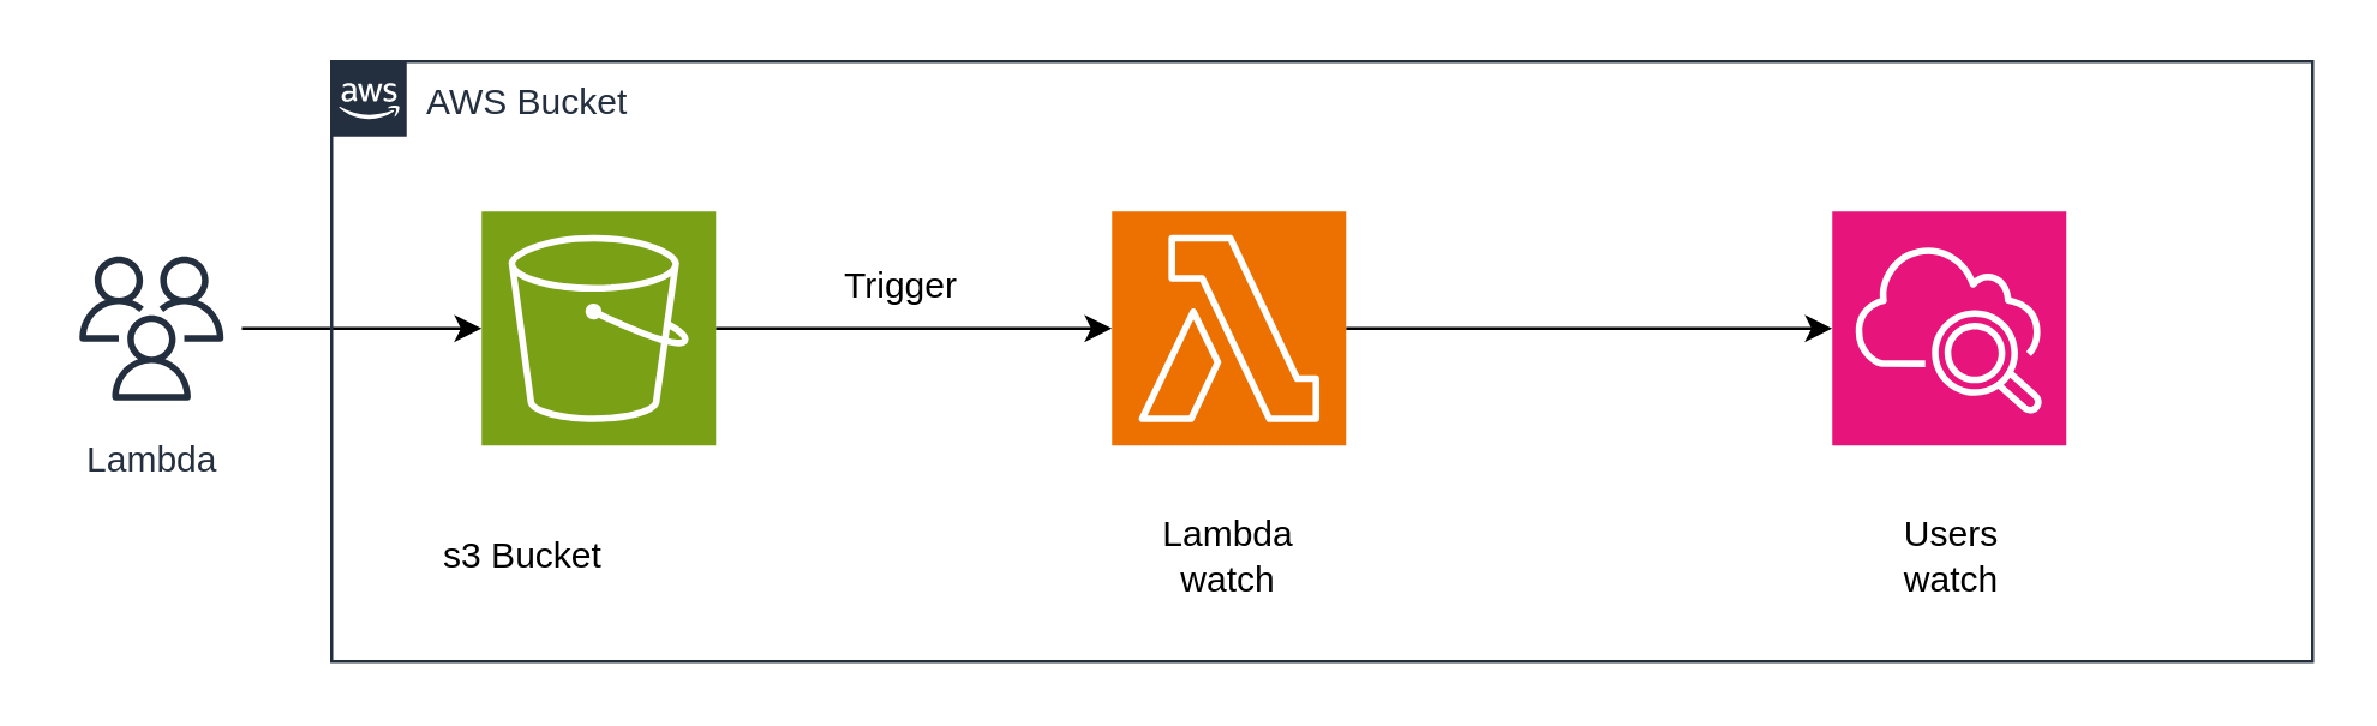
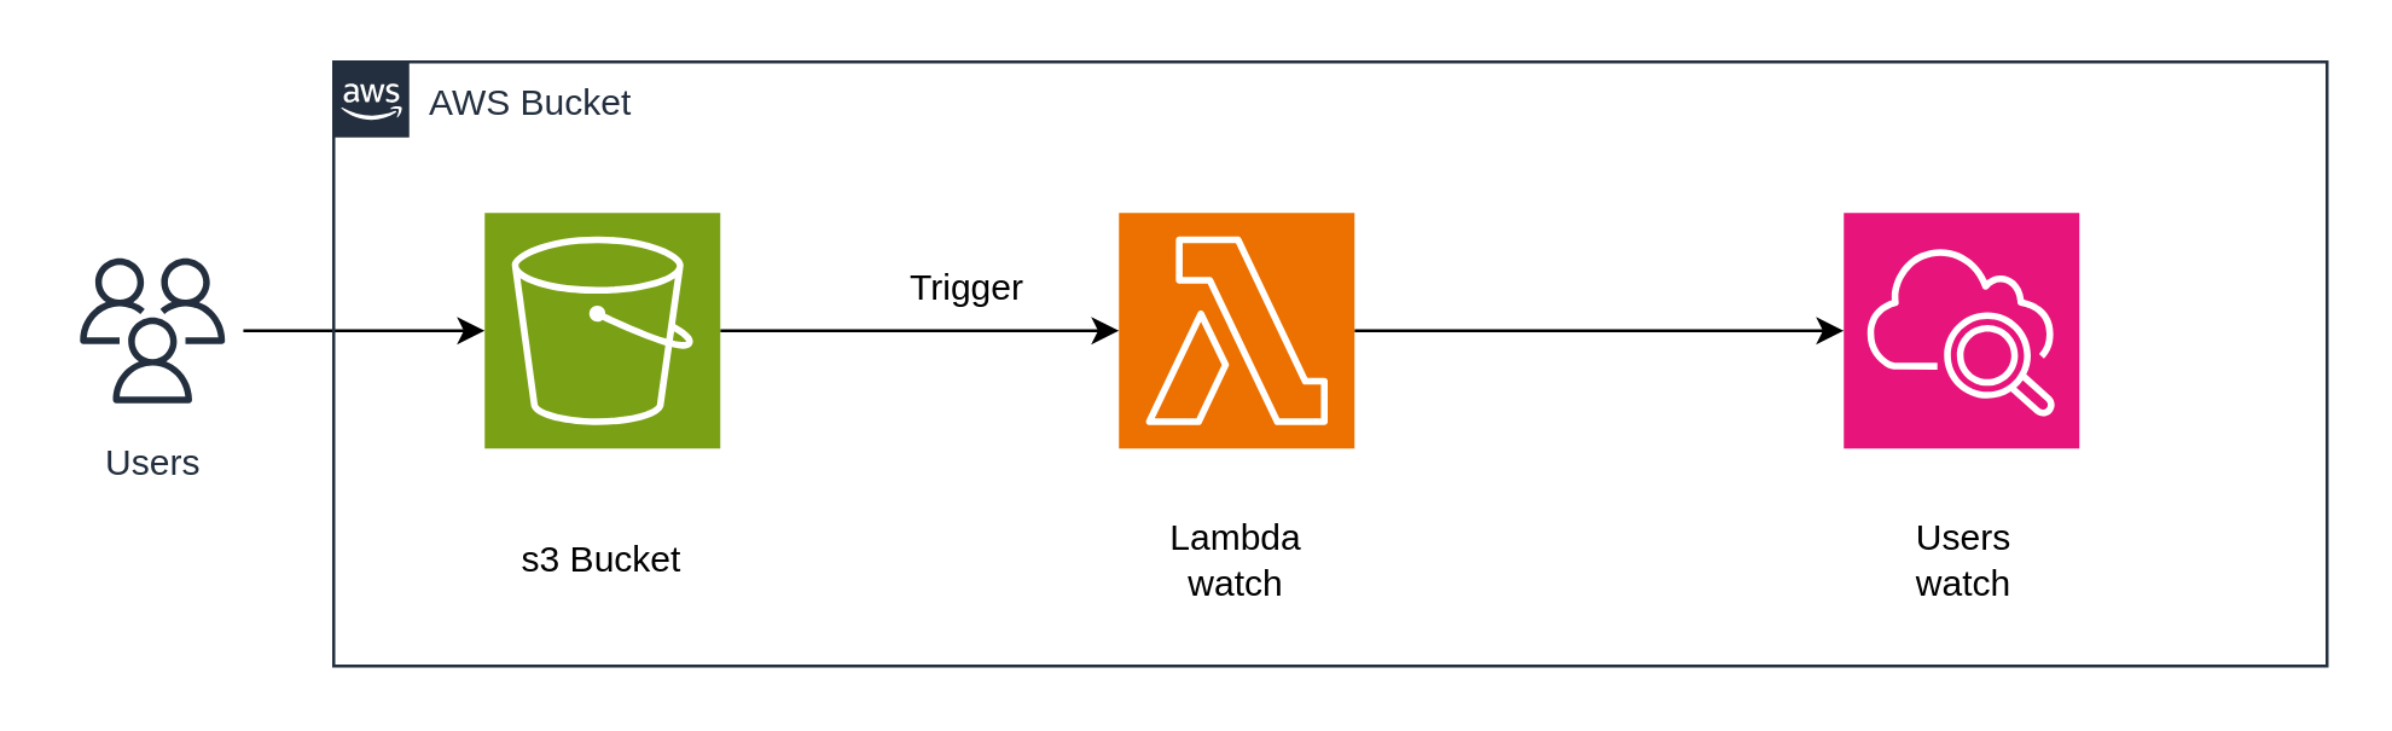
- <mxCell id="13" value="Trigger" style="text;html=1;align=center;verticalAlign=middle;whiteSpace=wrap;rounded=0;" vertex="1" parent="9"><mxGeometry x="160" y="60" width="60" height="30" as="geometry" /></mxCell>
+ <mxCell id="13" value="Trigger" style="text;html=1;align=center;verticalAlign=middle;whiteSpace=wrap;rounded=0;" vertex="1" parent="9"><mxGeometry x="180" y="60" width="60" height="30" as="geometry" /></mxCell>
- <mxCell id="8" value="Lambda" style="sketch=0;outlineConnect=0;fontColor=#232F3E;gradientColor=none;strokeColor=#232F3E;fillColor=#ffffff;dashed=0;verticalLabelPosition=bottom;verticalAlign=top;align=center;html=1;fontSize=12;fontStyle=0;aspect=fixed;shape=mxgraph.aws4.resourceIcon;resIcon=mxgraph.aws4.users;" vertex="1" parent="1"><mxGeometry x="20" y="79" width="60" height="60" as="geometry" /></mxCell>
+ <mxCell id="8" value="Users" style="sketch=0;outlineConnect=0;fontColor=#232F3E;gradientColor=none;strokeColor=#232F3E;fillColor=#ffffff;dashed=0;verticalLabelPosition=bottom;verticalAlign=top;align=center;html=1;fontSize=12;fontStyle=0;aspect=fixed;shape=mxgraph.aws4.resourceIcon;resIcon=mxgraph.aws4.users;" vertex="1" parent="1"><mxGeometry x="20" y="79" width="60" height="60" as="geometry" /></mxCell>
- <mxCell id="10" value="s3 Bucket" style="text;html=1;align=center;verticalAlign=middle;whiteSpace=wrap;rounded=0;" vertex="1" parent="9"><mxGeometry x="34" y="150" width="60" height="30" as="geometry" /></mxCell>
+ <mxCell id="10" value="s3 Bucket" style="text;html=1;align=center;verticalAlign=middle;whiteSpace=wrap;rounded=0;" vertex="1" parent="9"><mxGeometry x="59" y="150" width="60" height="30" as="geometry" /></mxCell>
